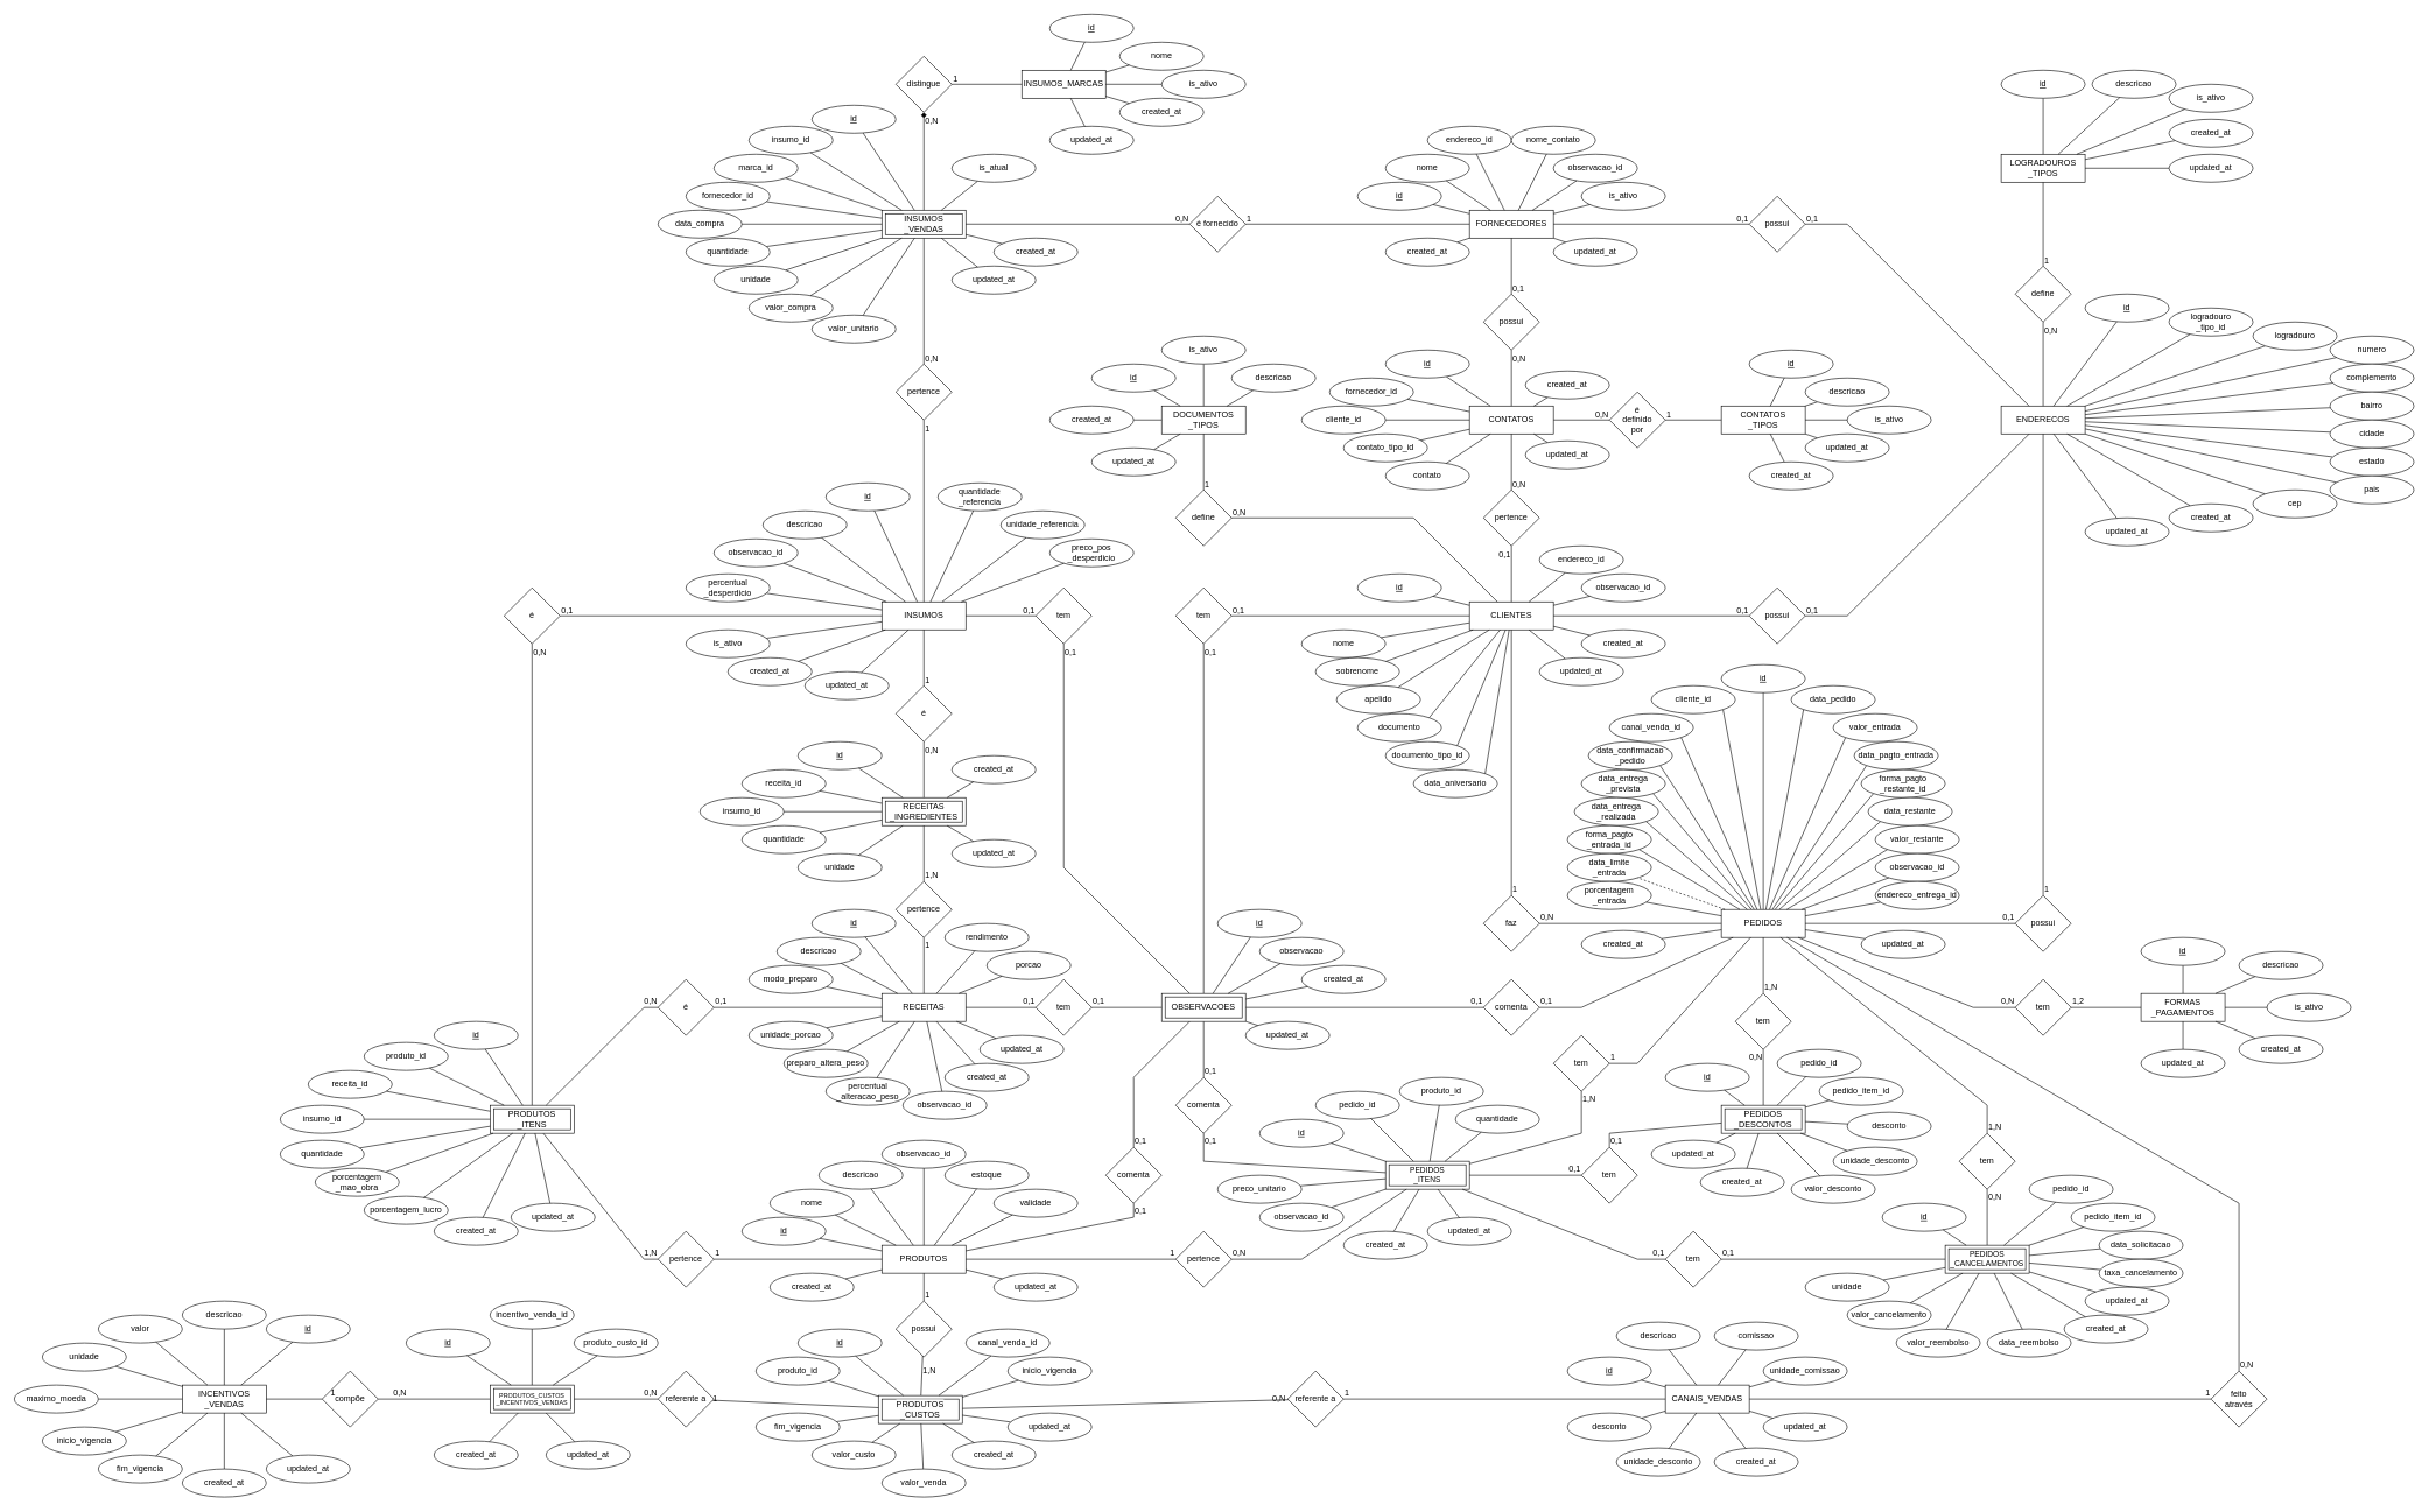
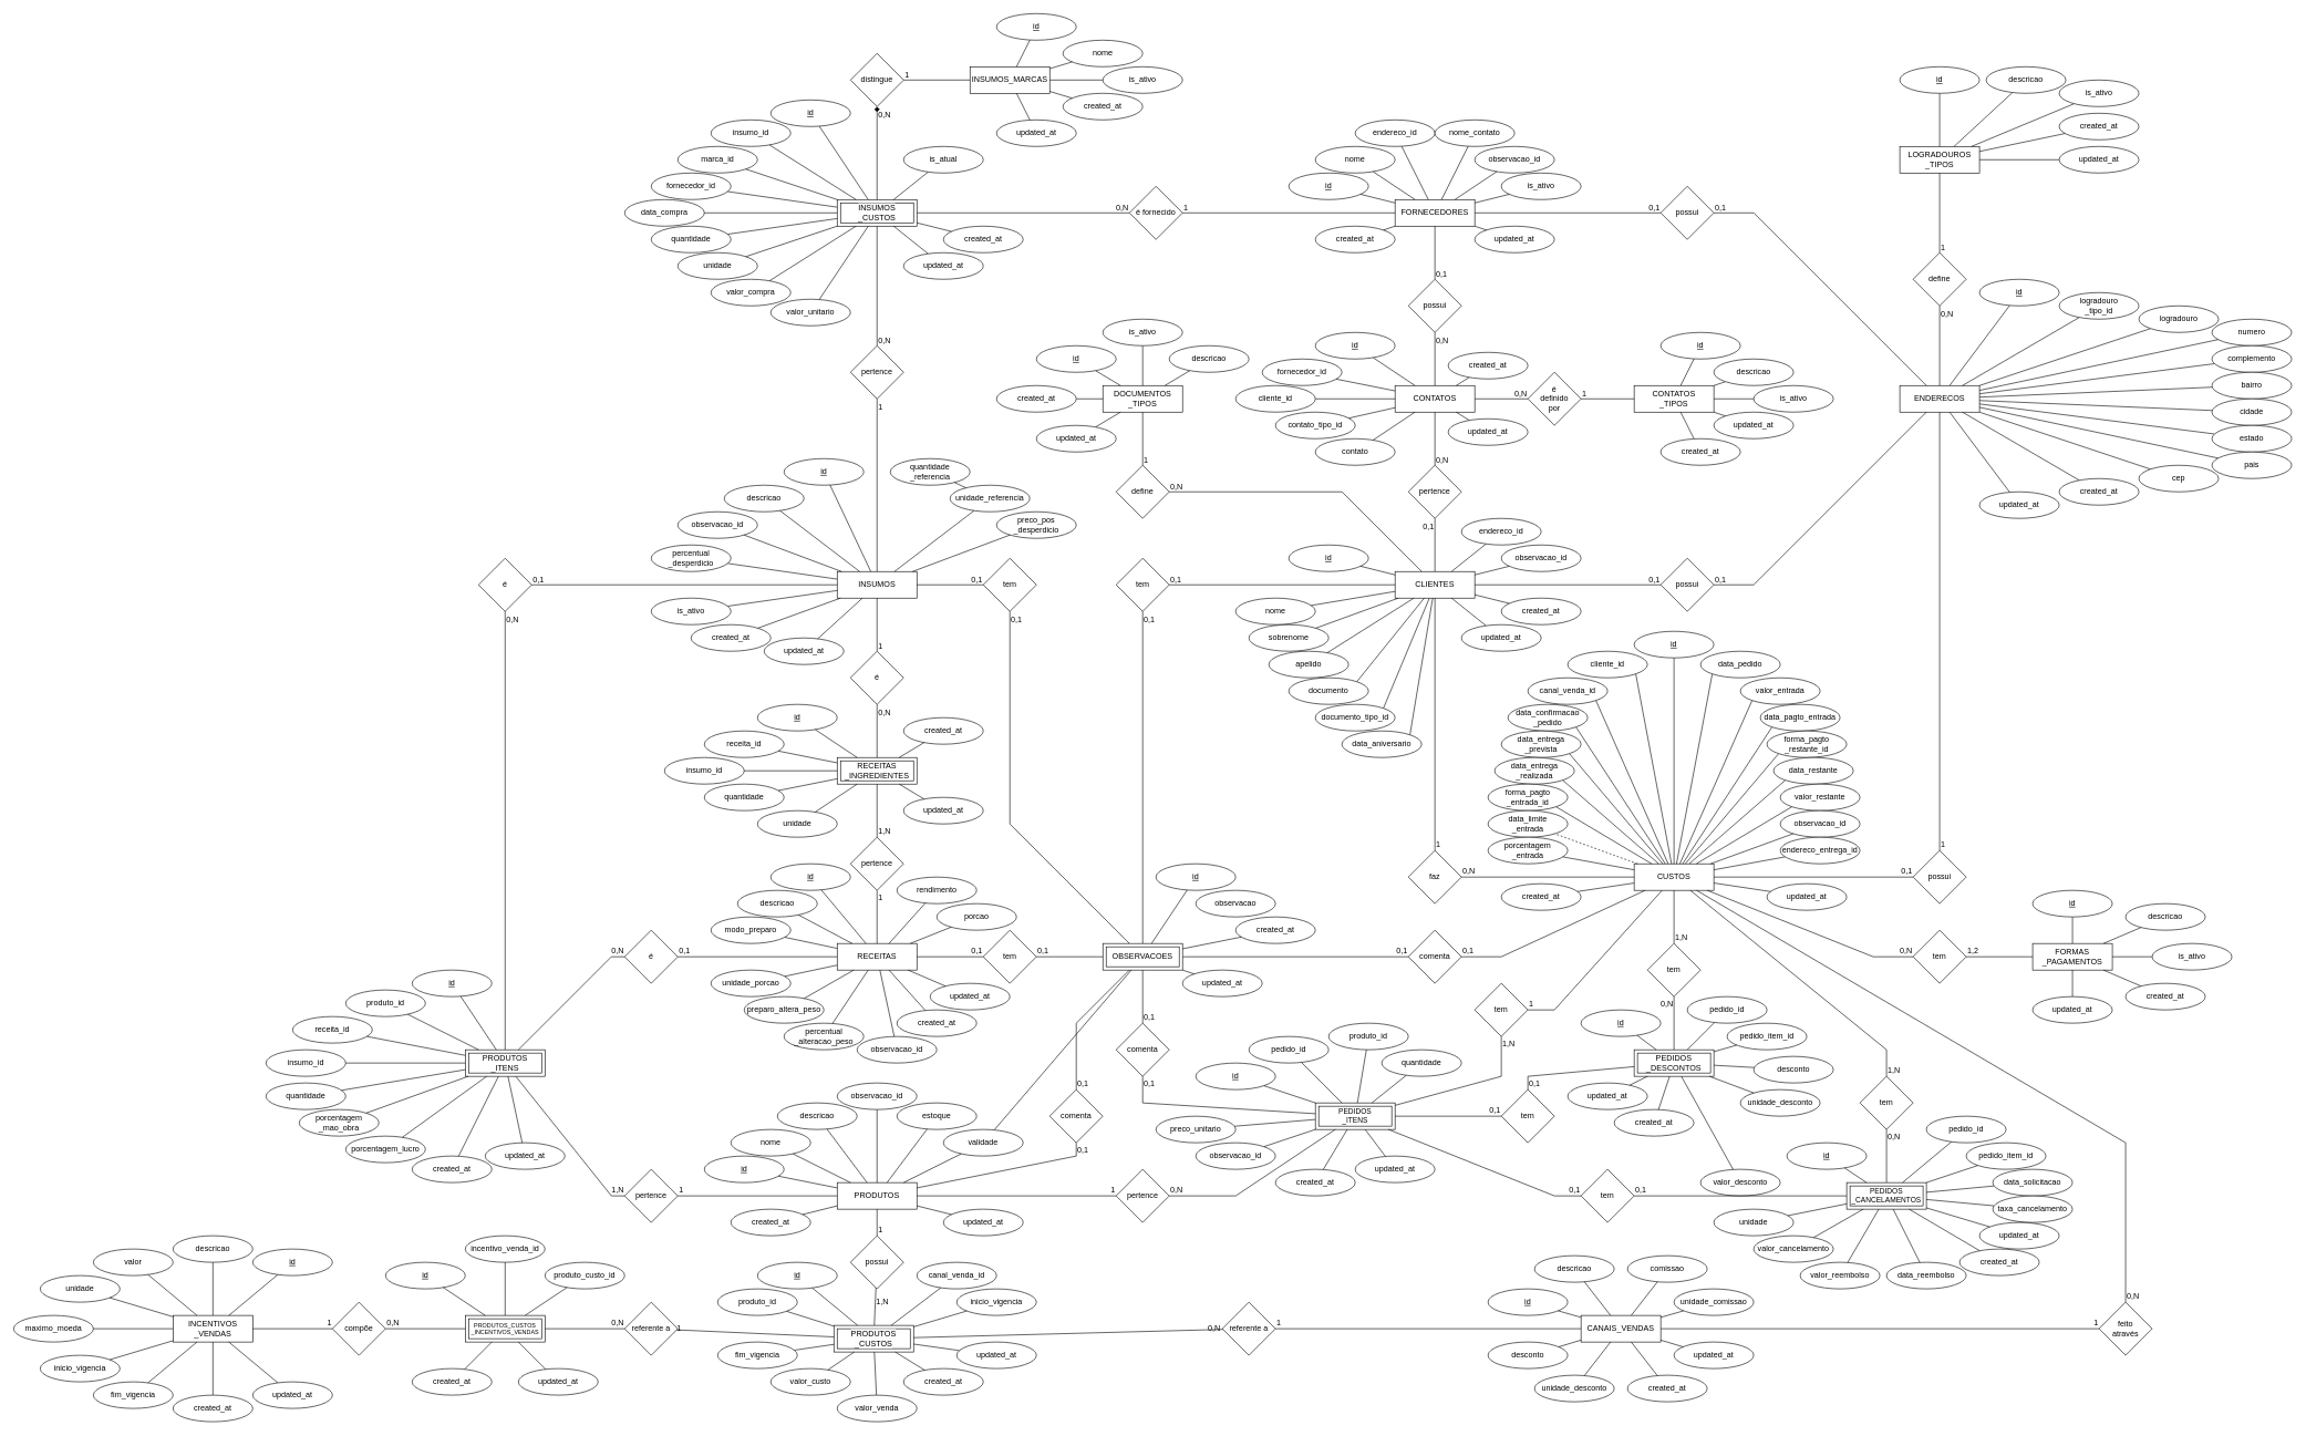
- <mxCell id="351" value="&lt;span style=&quot;color: rgb(0, 0, 0); font-family: Helvetica; font-size: 12px; font-style: normal; font-variant-ligatures: normal; font-variant-caps: normal; font-weight: 400; letter-spacing: normal; orphans: 2; text-align: center; text-indent: 0px; text-transform: none; widows: 2; word-spacing: 0px; -webkit-text-stroke-width: 0px; white-space: normal; background-color: rgb(251, 251, 251); text-decoration-thickness: initial; text-decoration-style: initial; text-decoration-color: initial; display: inline !important; float: none;&quot;&gt;INSUMOS&lt;br&gt;_VENDAS&lt;/span&gt;" style="shape=ext;margin=3;double=1;whiteSpace=wrap;html=1;align=center;" parent="1" vertex="1"><mxGeometry x="1260" y="300" width="120" height="40" as="geometry" /></mxCell>
+ <mxCell id="351" value="&lt;span style=&quot;color: rgb(0, 0, 0); font-family: Helvetica; font-size: 12px; font-style: normal; font-variant-ligatures: normal; font-variant-caps: normal; font-weight: 400; letter-spacing: normal; orphans: 2; text-align: center; text-indent: 0px; text-transform: none; widows: 2; word-spacing: 0px; -webkit-text-stroke-width: 0px; white-space: normal; background-color: rgb(251, 251, 251); text-decoration-thickness: initial; text-decoration-style: initial; text-decoration-color: initial; display: inline !important; float: none;&quot;&gt;INSUMOS&lt;br&gt;_CUSTOS&lt;/span&gt;" style="shape=ext;margin=3;double=1;whiteSpace=wrap;html=1;align=center;" parent="1" vertex="1"><mxGeometry x="1260" y="300" width="120" height="40" as="geometry" /></mxCell>
- <mxCell id="492" style="rounded=0;orthogonalLoop=1;jettySize=auto;html=1;endArrow=none;endFill=0;fontStyle=0" parent="1" source="268" target="262" edge="1"><mxGeometry relative="1" as="geometry"><mxPoint x="1374" y="930" as="targetPoint" /><mxPoint x="1284" y="809" as="sourcePoint" /></mxGeometry></mxCell>
+ <mxCell id="492" style="rounded=0;orthogonalLoop=1;jettySize=auto;html=1;endArrow=none;endFill=0;fontStyle=0;" parent="1" source="268" target="267" edge="1"><mxGeometry relative="1" as="geometry"><mxPoint x="1374" y="930" as="targetPoint" /><mxPoint x="1284" y="809" as="sourcePoint" /></mxGeometry></mxCell>
- <mxCell id="57" value="PEDIDOS" style="whiteSpace=wrap;html=1;align=center;fontStyle=0" parent="1" vertex="1"><mxGeometry x="2460" y="1300" width="120" height="40" as="geometry" /></mxCell>
+ <mxCell id="57" value="CUSTOS" style="whiteSpace=wrap;html=1;align=center;fontStyle=0" parent="1" vertex="1"><mxGeometry x="2460" y="1300" width="120" height="40" as="geometry" /></mxCell>
- <mxCell id="588" style="rounded=0;orthogonalLoop=1;jettySize=auto;html=1;endArrow=none;endFill=0;fontStyle=0" parent="1" source="278" target="165" edge="1"><mxGeometry relative="1" as="geometry"><mxPoint x="1796" y="1350" as="targetPoint" /><mxPoint x="1742" y="1430" as="sourcePoint" /></mxGeometry></mxCell>
+ <mxCell id="588" style="rounded=0;orthogonalLoop=1;jettySize=auto;html=1;endArrow=none;endFill=0;fontStyle=0;" parent="1" source="278" target="235" edge="1"><mxGeometry relative="1" as="geometry"><mxPoint x="1796" y="1350" as="targetPoint" /><mxPoint x="1742" y="1430" as="sourcePoint" /></mxGeometry></mxCell>
- <mxCell id="253" value="valor_desconto" style="ellipse;whiteSpace=wrap;html=1;align=center;fontStyle=0" parent="1" vertex="1"><mxGeometry x="2560" y="1680" width="120" height="40" as="geometry" /></mxCell>
+ <mxCell id="253" value="valor_desconto" style="ellipse;whiteSpace=wrap;html=1;align=center;fontStyle=0" parent="1" vertex="1"><mxGeometry x="2560" y="1760" width="120" height="40" as="geometry" /></mxCell>
- <mxCell id="418" value="compõe" style="rhombus;whiteSpace=wrap;html=1;fontStyle=0;" parent="1" vertex="1"><mxGeometry x="460" y="1960" width="80" height="80" as="geometry" /></mxCell>
+ <mxCell id="418" value="compõe" style="rhombus;whiteSpace=wrap;html=1;fontStyle=0;" parent="1" vertex="1"><mxGeometry x="500" y="1960" width="80" height="80" as="geometry" /></mxCell>
